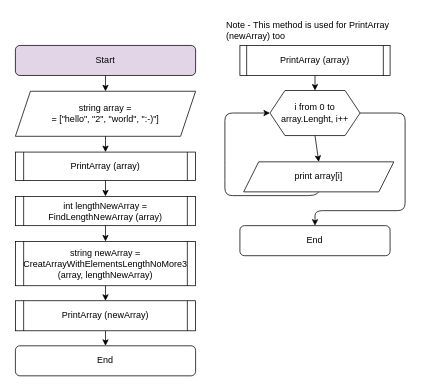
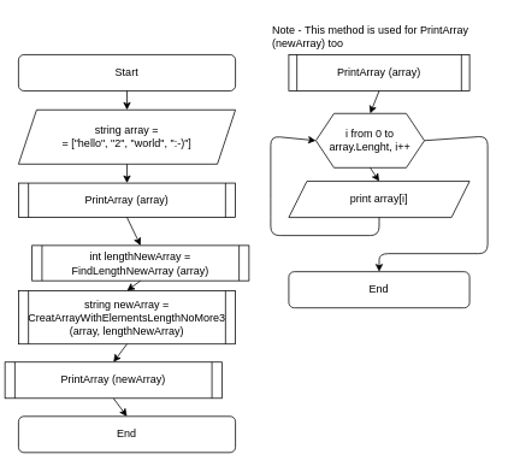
- <mxCell id="2" value="Start" style="rounded=1;whiteSpace=wrap;html=1;fillColor=#e1d5e7;" vertex="1" parent="1"><mxGeometry x="20" y="60" width="240" height="40" as="geometry" /></mxCell>
+ <mxCell id="2" value="Start" style="rounded=1;whiteSpace=wrap;html=1;" vertex="1" parent="1"><mxGeometry x="20" y="60" width="240" height="40" as="geometry" /></mxCell>
- <mxCell id="15" value="&lt;span&gt;i from 0 to array.Lenght, i++&lt;/span&gt;" style="shape=hexagon;perimeter=hexagonPerimeter2;whiteSpace=wrap;html=1;fixedSize=1;" vertex="1" parent="1"><mxGeometry x="359" y="120" width="120" height="60" as="geometry" /></mxCell>
+ <mxCell id="15" value="&lt;span&gt;i from 0 to array.Lenght, i++&lt;/span&gt;" style="shape=hexagon;perimeter=hexagonPerimeter2;whiteSpace=wrap;html=1;fixedSize=1;" vertex="1" parent="1"><mxGeometry x="349" y="125" width="120" height="60" as="geometry" /></mxCell>
- <mxCell id="18" value="print array[i]" style="shape=parallelogram;perimeter=parallelogramPerimeter;whiteSpace=wrap;html=1;fixedSize=1;" vertex="1" parent="1"><mxGeometry x="324" y="215" width="200" height="40" as="geometry" /></mxCell>
+ <mxCell id="18" value="print array[i]" style="shape=parallelogram;perimeter=parallelogramPerimeter;whiteSpace=wrap;html=1;fixedSize=1;" vertex="1" parent="1"><mxGeometry x="319" y="200" width="200" height="40" as="geometry" /></mxCell>
- <mxCell id="11" value="int lengthNewArray = FindLengthNewArray (array)" style="shape=process;whiteSpace=wrap;html=1;backgroundOutline=1;size=0.045;" vertex="1" parent="1"><mxGeometry x="20" y="261" width="240" height="39" as="geometry" /></mxCell>
+ <mxCell id="11" value="int lengthNewArray = FindLengthNewArray (array)" style="shape=process;whiteSpace=wrap;html=1;backgroundOutline=1;size=0.045;" vertex="1" parent="1"><mxGeometry x="35" y="271" width="240" height="39" as="geometry" /></mxCell>
- <mxCell id="10" value="PrintArray (newArray)" style="shape=process;whiteSpace=wrap;html=1;backgroundOutline=1;size=0.045;" vertex="1" parent="1"><mxGeometry x="20" y="400" width="240" height="40" as="geometry" /></mxCell>
+ <mxCell id="10" value="PrintArray (newArray)" style="shape=process;whiteSpace=wrap;html=1;backgroundOutline=1;size=0.045;" vertex="1" parent="1"><mxGeometry x="5" y="400" width="240" height="40" as="geometry" /></mxCell>
